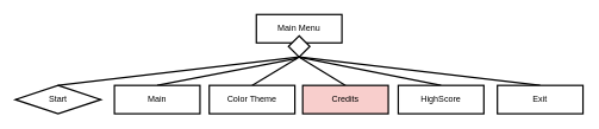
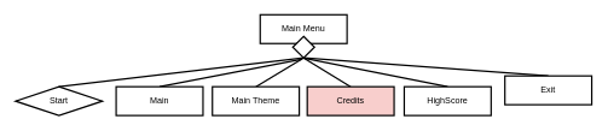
- <mxCell id="8" value="Color Theme" style="rounded=0;whiteSpace=wrap;html=1;strokeWidth=2;" parent="1" vertex="1"><mxGeometry x="292" y="120" width="120" height="40" as="geometry" /></mxCell>
+ <mxCell id="8" value="Main Theme" style="rounded=0;whiteSpace=wrap;html=1;strokeWidth=2;" parent="1" vertex="1"><mxGeometry x="292" y="120" width="120" height="40" as="geometry" /></mxCell>
- <mxCell id="9" value="Exit" style="rounded=0;whiteSpace=wrap;html=1;strokeWidth=2;" parent="1" vertex="1"><mxGeometry x="696" y="120" width="120" height="40" as="geometry" /></mxCell>
+ <mxCell id="9" value="Exit" style="rounded=0;whiteSpace=wrap;html=1;strokeWidth=2;" parent="1" vertex="1"><mxGeometry x="696" y="105" width="120" height="40" as="geometry" /></mxCell>
